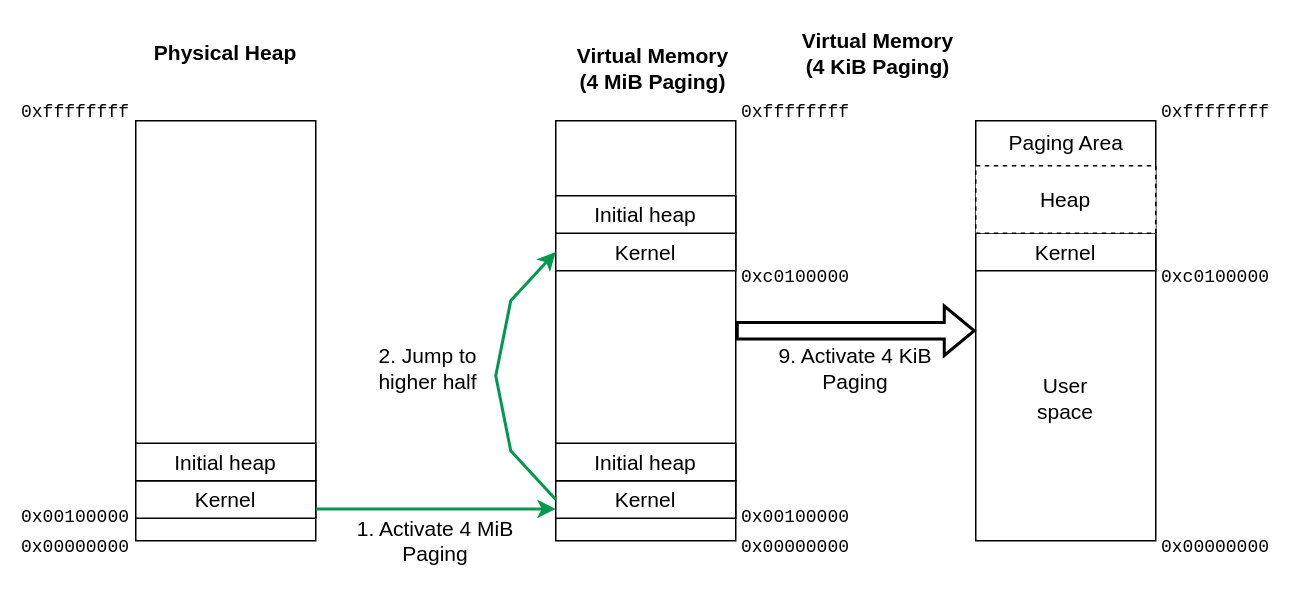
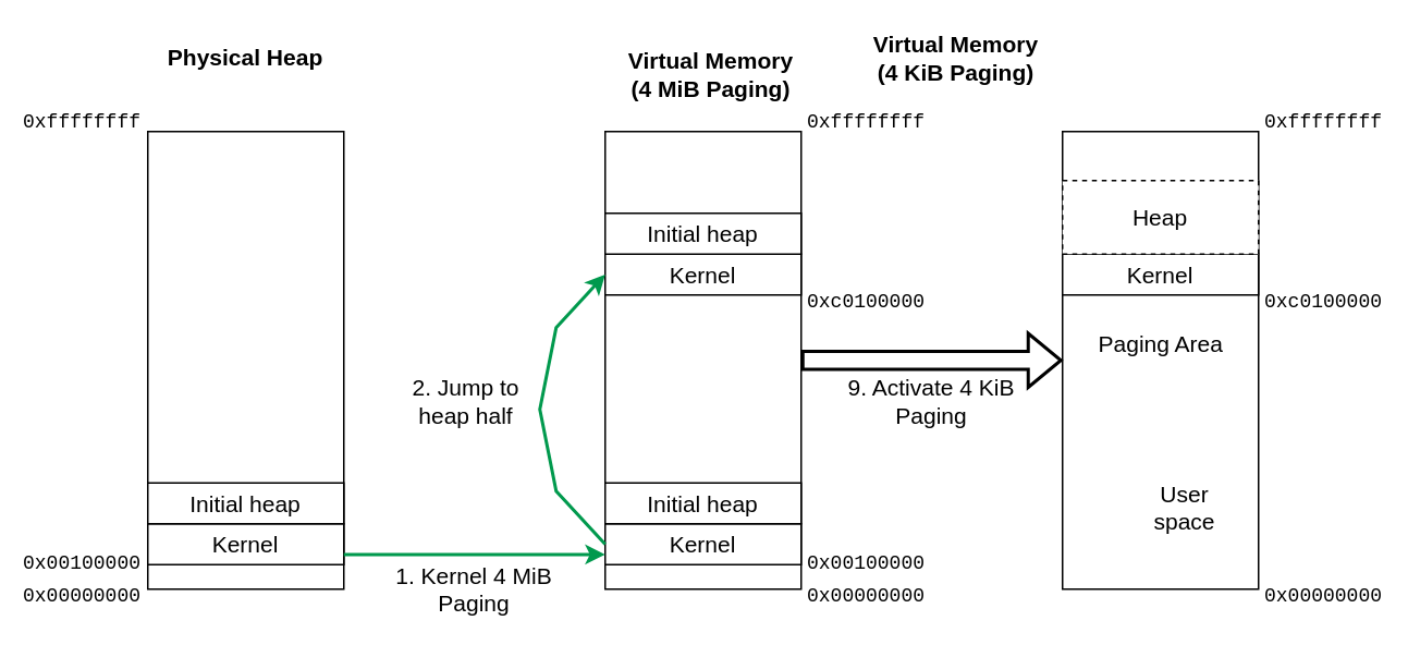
- <mxCell id="32" value="Paging Area" style="text;html=1;strokeColor=none;fillColor=none;align=center;verticalAlign=middle;whiteSpace=wrap;rounded=0;fontFamily=Helvetica;fontSize=14;" vertex="1" parent="1"><mxGeometry x="667.5" y="80" width="85" height="30" as="geometry" /></mxCell>
+ <mxCell id="32" value="Paging Area" style="text;html=1;strokeColor=none;fillColor=none;align=center;verticalAlign=middle;whiteSpace=wrap;rounded=0;fontFamily=Helvetica;fontSize=14;" vertex="1" parent="1"><mxGeometry x="667.5" y="195" width="85" height="30" as="geometry" /></mxCell>
- <mxCell id="22" value="2. Jump to higher half" style="text;html=1;strokeColor=none;fillColor=none;align=center;verticalAlign=middle;whiteSpace=wrap;rounded=0;fontFamily=Helvetica;fontSize=14;" vertex="1" parent="1"><mxGeometry x="240" y="230" width="90" height="30" as="geometry" /></mxCell>
+ <mxCell id="22" value="2. Jump to heap half" style="text;html=1;strokeColor=none;fillColor=none;align=center;verticalAlign=middle;whiteSpace=wrap;rounded=0;fontFamily=Helvetica;fontSize=14;" vertex="1" parent="1"><mxGeometry x="240" y="230" width="90" height="30" as="geometry" /></mxCell>
- <mxCell id="33" value="User space" style="text;html=1;strokeColor=none;fillColor=none;align=center;verticalAlign=middle;whiteSpace=wrap;rounded=0;fontFamily=Helvetica;fontSize=14;" vertex="1" parent="1"><mxGeometry x="675" y="250" width="70" height="30" as="geometry" /></mxCell>
+ <mxCell id="33" value="User space" style="text;html=1;strokeColor=none;fillColor=none;align=center;verticalAlign=middle;whiteSpace=wrap;rounded=0;fontFamily=Helvetica;fontSize=14;" vertex="1" parent="1"><mxGeometry x="690" y="295" width="70" height="30" as="geometry" /></mxCell>
- <mxCell id="20" value="1. Activate 4 MiB Paging" style="text;html=1;strokeColor=none;fillColor=none;align=center;verticalAlign=middle;whiteSpace=wrap;rounded=0;fontFamily=Helvetica;fontSize=14;" vertex="1" parent="1"><mxGeometry x="220" y="345" width="140" height="30" as="geometry" /></mxCell>
+ <mxCell id="20" value="1. Kernel 4 MiB Paging" style="text;html=1;strokeColor=none;fillColor=none;align=center;verticalAlign=middle;whiteSpace=wrap;rounded=0;fontFamily=Helvetica;fontSize=14;" vertex="1" parent="1"><mxGeometry x="220" y="345" width="140" height="30" as="geometry" /></mxCell>
